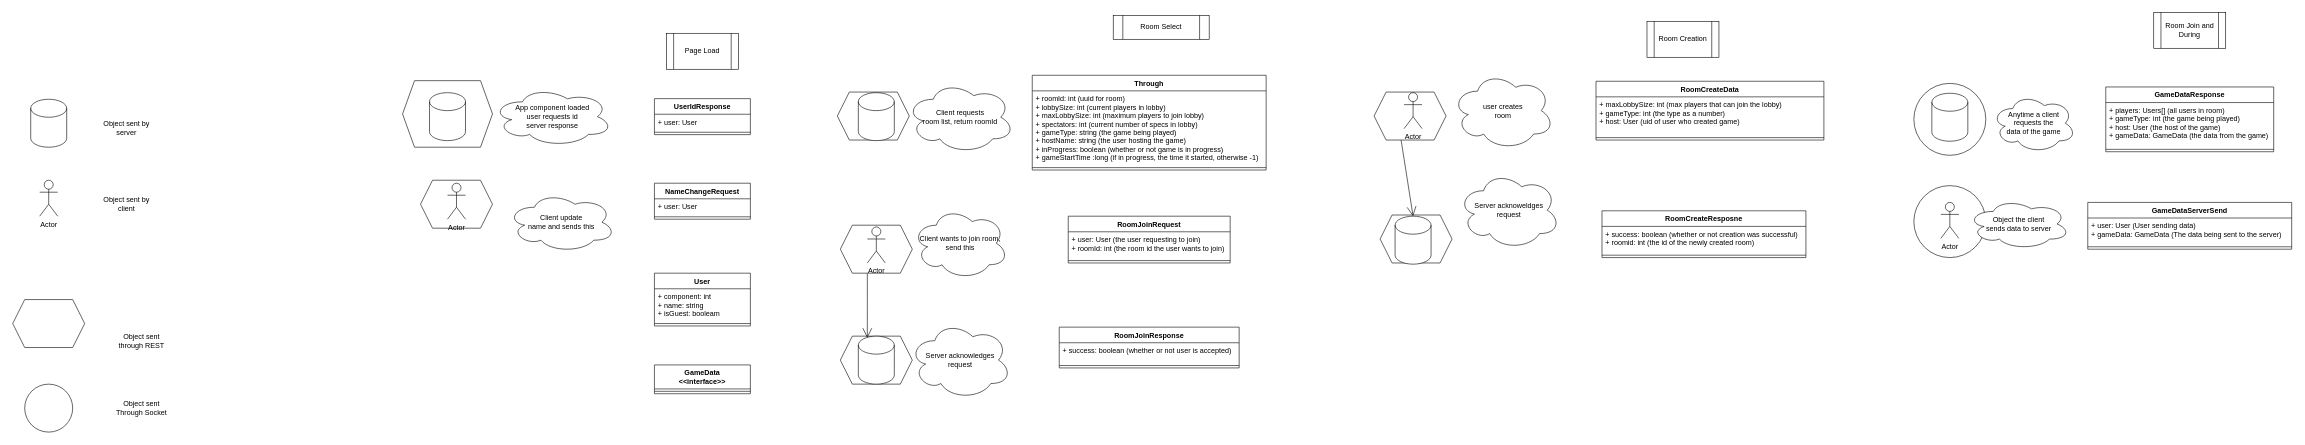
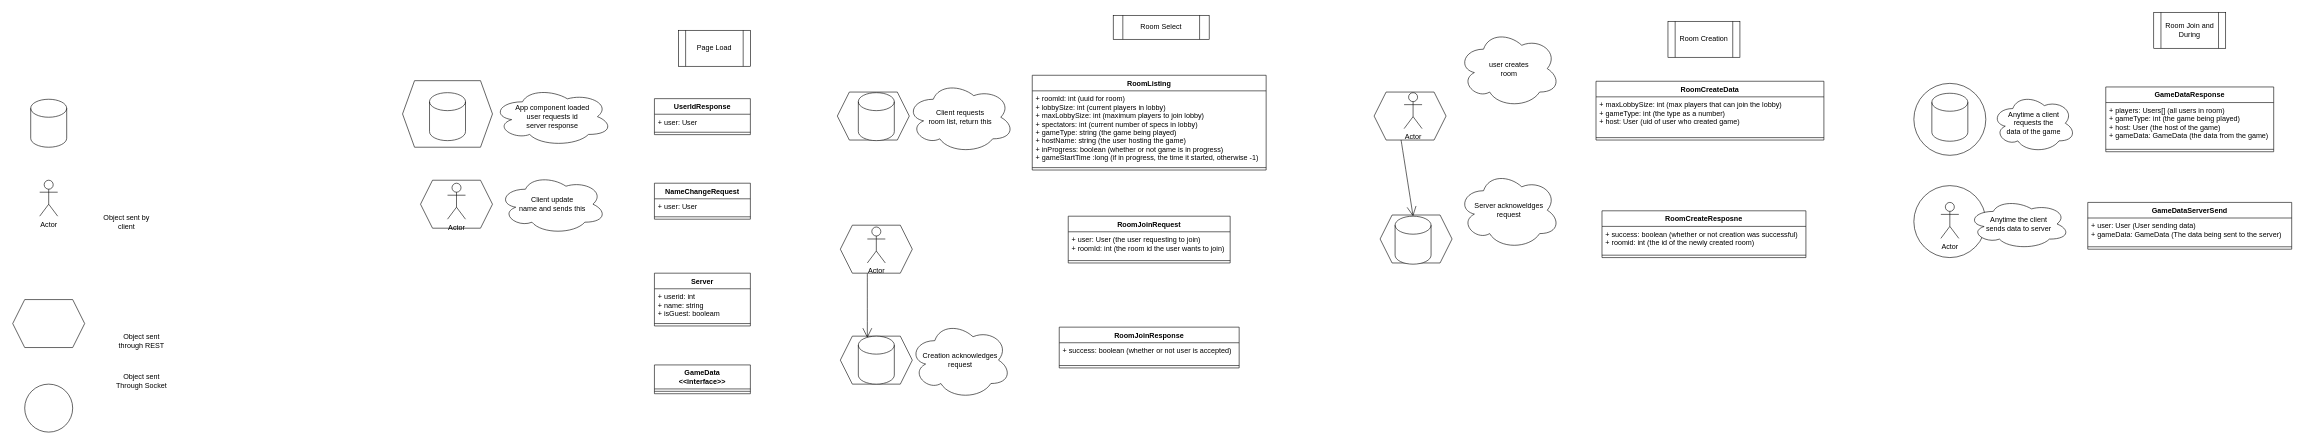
- <mxCell id="17" value="Room Creation" style="shape=process;whiteSpace=wrap;html=1;backgroundOutline=1;hachureGap=4;pointerEvents=0;" vertex="1" parent="1"><mxGeometry x="2745" y="35" width="120" height="60" as="geometry" /></mxCell>
+ <mxCell id="17" value="Room Creation" style="shape=process;whiteSpace=wrap;html=1;backgroundOutline=1;hachureGap=4;pointerEvents=0;" vertex="1" parent="1"><mxGeometry x="2780" y="35" width="120" height="60" as="geometry" /></mxCell>
- <mxCell id="35" value="Page Load" style="shape=process;whiteSpace=wrap;html=1;backgroundOutline=1;hachureGap=4;pointerEvents=0;" vertex="1" parent="1"><mxGeometry x="1110" y="55" width="120" height="60" as="geometry" /></mxCell>
+ <mxCell id="35" value="Page Load" style="shape=process;whiteSpace=wrap;html=1;backgroundOutline=1;hachureGap=4;pointerEvents=0;" vertex="1" parent="1"><mxGeometry x="1130" y="50" width="120" height="60" as="geometry" /></mxCell>
- <mxCell id="13" value="Through" style="swimlane;fontStyle=1;align=center;verticalAlign=top;childLayout=stackLayout;horizontal=1;startSize=26;horizontalStack=0;resizeParent=1;resizeParentMax=0;resizeLast=0;collapsible=1;marginBottom=0;hachureGap=4;pointerEvents=0;" vertex="1" parent="1"><mxGeometry x="1720" y="125" width="390" height="158" as="geometry" /></mxCell>
+ <mxCell id="13" value="RoomListing" style="swimlane;fontStyle=1;align=center;verticalAlign=top;childLayout=stackLayout;horizontal=1;startSize=26;horizontalStack=0;resizeParent=1;resizeParentMax=0;resizeLast=0;collapsible=1;marginBottom=0;hachureGap=4;pointerEvents=0;" vertex="1" parent="1"><mxGeometry x="1720" y="125" width="390" height="158" as="geometry" /></mxCell>
- <mxCell id="30" value="user creates&lt;br&gt;room" style="ellipse;shape=cloud;whiteSpace=wrap;html=1;hachureGap=4;pointerEvents=0;" vertex="1" parent="1"><mxGeometry x="2420" y="119" width="170" height="130" as="geometry" /></mxCell>
+ <mxCell id="30" value="user creates&lt;br&gt;room" style="ellipse;shape=cloud;whiteSpace=wrap;html=1;hachureGap=4;pointerEvents=0;" vertex="1" parent="1"><mxGeometry x="2430" y="49" width="170" height="130" as="geometry" /></mxCell>
- <mxCell id="21" value="Client requests&lt;br&gt;room list, return roomId" style="ellipse;shape=cloud;whiteSpace=wrap;html=1;hachureGap=4;pointerEvents=0;" vertex="1" parent="1"><mxGeometry x="1510" y="135" width="180" height="120" as="geometry" /></mxCell>
+ <mxCell id="21" value="Client requests&lt;br&gt;room list, return this" style="ellipse;shape=cloud;whiteSpace=wrap;html=1;hachureGap=4;pointerEvents=0;" vertex="1" parent="1"><mxGeometry x="1510" y="135" width="180" height="120" as="geometry" /></mxCell>
- <mxCell id="68" value="Object sent by server" style="text;html=1;strokeColor=none;fillColor=none;align=center;verticalAlign=middle;whiteSpace=wrap;rounded=0;hachureGap=4;pointerEvents=0;" vertex="1" parent="1"><mxGeometry x="160" y="203" width="100" height="20" as="geometry" /></mxCell>
- <mxCell id="70" value="Object sent by client" style="text;html=1;strokeColor=none;fillColor=none;align=center;verticalAlign=middle;whiteSpace=wrap;rounded=0;hachureGap=4;pointerEvents=0;" vertex="1" parent="1"><mxGeometry x="170" y="330" width="80" height="20" as="geometry" /></mxCell>
+ <mxCell id="70" value="Object sent by client" style="text;html=1;strokeColor=none;fillColor=none;align=center;verticalAlign=middle;whiteSpace=wrap;rounded=0;hachureGap=4;pointerEvents=0;" vertex="1" parent="1"><mxGeometry x="170" y="360" width="80" height="20" as="geometry" /></mxCell>
- <mxCell id="50" value="Client update&lt;br&gt;name and sends this" style="ellipse;shape=cloud;whiteSpace=wrap;html=1;hachureGap=4;pointerEvents=0;" vertex="1" parent="1"><mxGeometry x="845" y="320" width="180" height="100" as="geometry" /></mxCell>
+ <mxCell id="50" value="Client update&lt;br&gt;name and sends this" style="ellipse;shape=cloud;whiteSpace=wrap;html=1;hachureGap=4;pointerEvents=0;" vertex="1" parent="1"><mxGeometry x="830" y="290" width="180" height="100" as="geometry" /></mxCell>
- <mxCell id="62" value="Object the client&lt;br&gt;sends data to server" style="ellipse;shape=cloud;whiteSpace=wrap;html=1;hachureGap=4;pointerEvents=0;" vertex="1" parent="1"><mxGeometry x="3280" y="331" width="170" height="84" as="geometry" /></mxCell>
+ <mxCell id="62" value="Anytime the client&lt;br&gt;sends data to server" style="ellipse;shape=cloud;whiteSpace=wrap;html=1;hachureGap=4;pointerEvents=0;" vertex="1" parent="1"><mxGeometry x="3280" y="331" width="170" height="84" as="geometry" /></mxCell>
- <mxCell id="22" value="Client wants to join room, send this" style="ellipse;shape=cloud;whiteSpace=wrap;html=1;hachureGap=4;pointerEvents=0;" vertex="1" parent="1"><mxGeometry x="1520" y="345" width="160" height="120" as="geometry" /></mxCell>
- <mxCell id="40" value="User" style="swimlane;fontStyle=1;align=center;verticalAlign=top;childLayout=stackLayout;horizontal=1;startSize=26;horizontalStack=0;resizeParent=1;resizeParentMax=0;resizeLast=0;collapsible=1;marginBottom=0;hachureGap=4;pointerEvents=0;" vertex="1" parent="1"><mxGeometry x="1090" y="455" width="160" height="88" as="geometry" /></mxCell>
+ <mxCell id="40" value="Server" style="swimlane;fontStyle=1;align=center;verticalAlign=top;childLayout=stackLayout;horizontal=1;startSize=26;horizontalStack=0;resizeParent=1;resizeParentMax=0;resizeLast=0;collapsible=1;marginBottom=0;hachureGap=4;pointerEvents=0;" vertex="1" parent="1"><mxGeometry x="1090" y="455" width="160" height="88" as="geometry" /></mxCell>
- <mxCell id="41" value="+ component: int&#10;+ name: string&#10;+ isGuest: booleam" style="text;strokeColor=none;fillColor=none;align=left;verticalAlign=top;spacingLeft=4;spacingRight=4;overflow=hidden;rotatable=0;points=[[0,0.5],[1,0.5]];portConstraint=eastwest;" vertex="1" parent="40"><mxGeometry y="26" width="160" height="54" as="geometry" /></mxCell>
+ <mxCell id="41" value="+ userid: int&#10;+ name: string&#10;+ isGuest: booleam" style="text;strokeColor=none;fillColor=none;align=left;verticalAlign=top;spacingLeft=4;spacingRight=4;overflow=hidden;rotatable=0;points=[[0,0.5],[1,0.5]];portConstraint=eastwest;" vertex="1" parent="40"><mxGeometry y="26" width="160" height="54" as="geometry" /></mxCell>
- <mxCell id="26" value="Server acknowledges&lt;br&gt;request" style="ellipse;shape=cloud;whiteSpace=wrap;html=1;hachureGap=4;pointerEvents=0;" vertex="1" parent="1"><mxGeometry x="1515" y="535" width="170" height="130" as="geometry" /></mxCell>
+ <mxCell id="26" value="Creation acknowledges&lt;br&gt;request" style="ellipse;shape=cloud;whiteSpace=wrap;html=1;hachureGap=4;pointerEvents=0;" vertex="1" parent="1"><mxGeometry x="1515" y="535" width="170" height="130" as="geometry" /></mxCell>
- <mxCell id="74" value="Object sent&lt;br&gt;Through Socket" style="text;html=1;strokeColor=none;fillColor=none;align=center;verticalAlign=middle;whiteSpace=wrap;rounded=0;hachureGap=4;pointerEvents=0;" vertex="1" parent="1"><mxGeometry x="190" y="670" width="90" height="20" as="geometry" /></mxCell>
+ <mxCell id="74" value="Object sent&lt;br&gt;Through Socket" style="text;html=1;strokeColor=none;fillColor=none;align=center;verticalAlign=middle;whiteSpace=wrap;rounded=0;hachureGap=4;pointerEvents=0;" vertex="1" parent="1"><mxGeometry x="190" y="625" width="90" height="20" as="geometry" /></mxCell>
